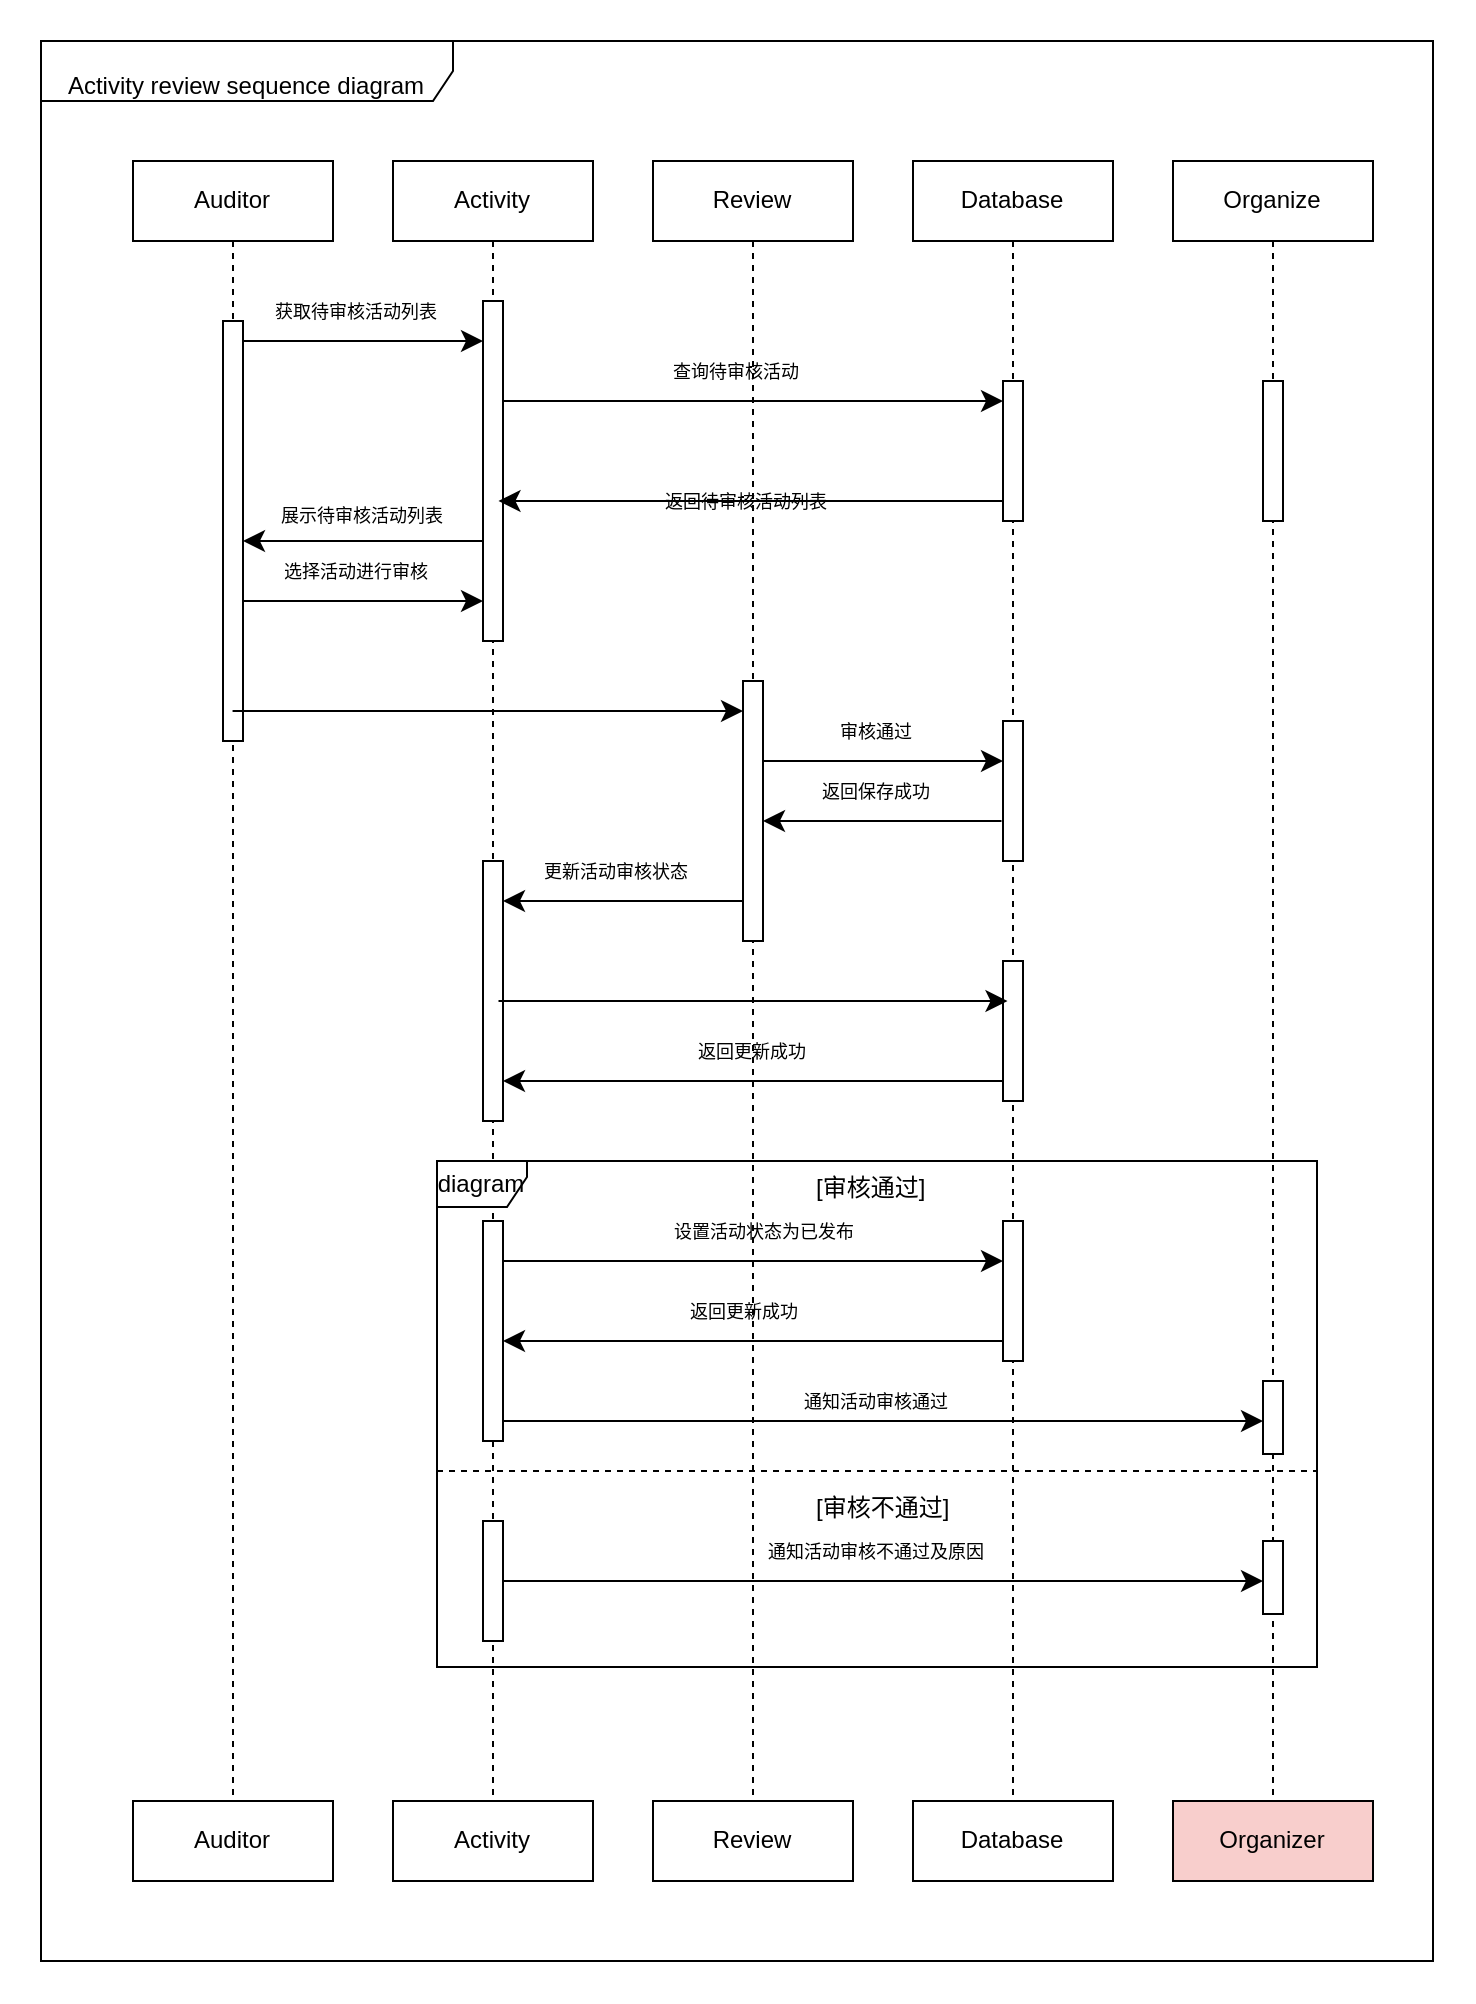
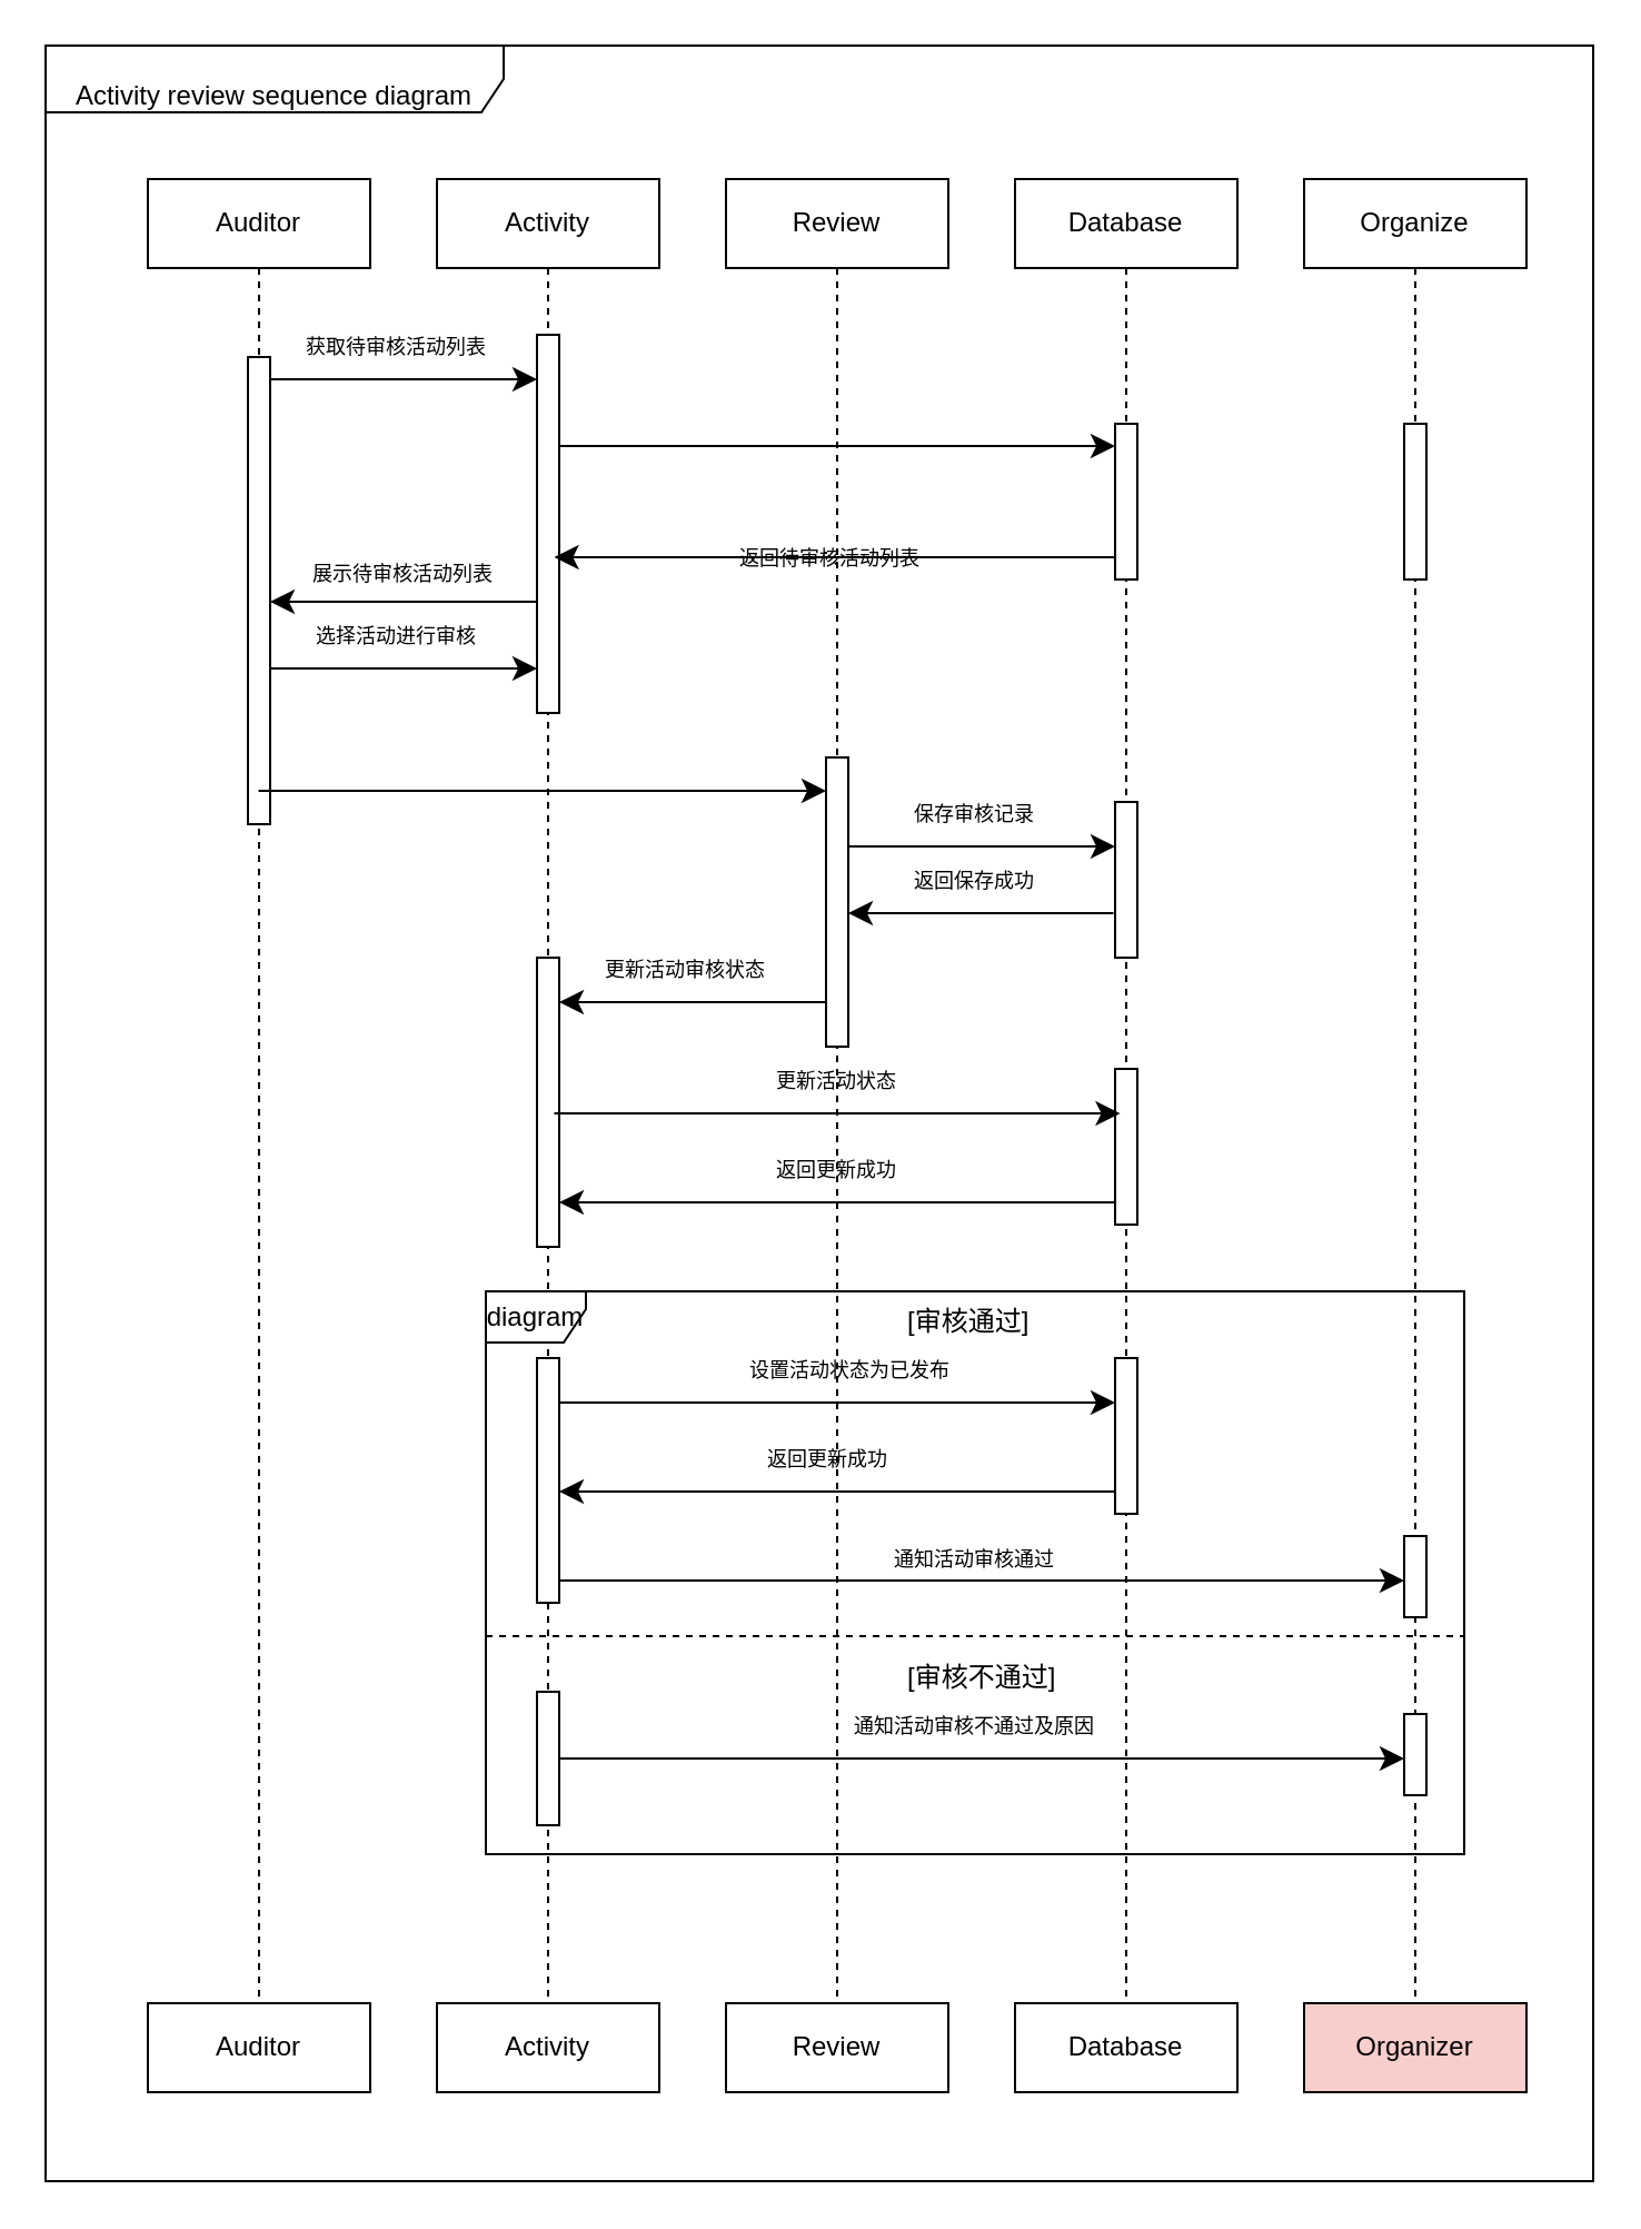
- <mxCell id="22" value="&lt;span style=&quot;font-size: 9px;&quot;&gt;查询待审核活动&lt;/span&gt;" style="text;html=1;align=center;verticalAlign=middle;whiteSpace=wrap;rounded=0;" vertex="1" parent="2"><mxGeometry x="306" y="150" width="84" height="30" as="geometry" /></mxCell>
- <mxCell id="31" value="&lt;span style=&quot;font-size: 9px;&quot;&gt;审核通过&lt;/span&gt;" style="text;html=1;align=center;verticalAlign=middle;whiteSpace=wrap;rounded=0;" vertex="1" parent="2"><mxGeometry x="376" y="330" width="84" height="30" as="geometry" /></mxCell>
+ <mxCell id="31" value="&lt;span style=&quot;font-size: 9px;&quot;&gt;保存审核记录&lt;/span&gt;" style="text;html=1;align=center;verticalAlign=middle;whiteSpace=wrap;rounded=0;" vertex="1" parent="2"><mxGeometry x="376" y="330" width="84" height="30" as="geometry" /></mxCell>
+ <mxCell id="37" value="&lt;span style=&quot;font-size: 9px;&quot;&gt;更新活动状态&lt;/span&gt;" style="text;html=1;align=center;verticalAlign=middle;whiteSpace=wrap;rounded=0;" vertex="1" parent="2"><mxGeometry x="314" y="450" width="84" height="30" as="geometry" /></mxCell>
